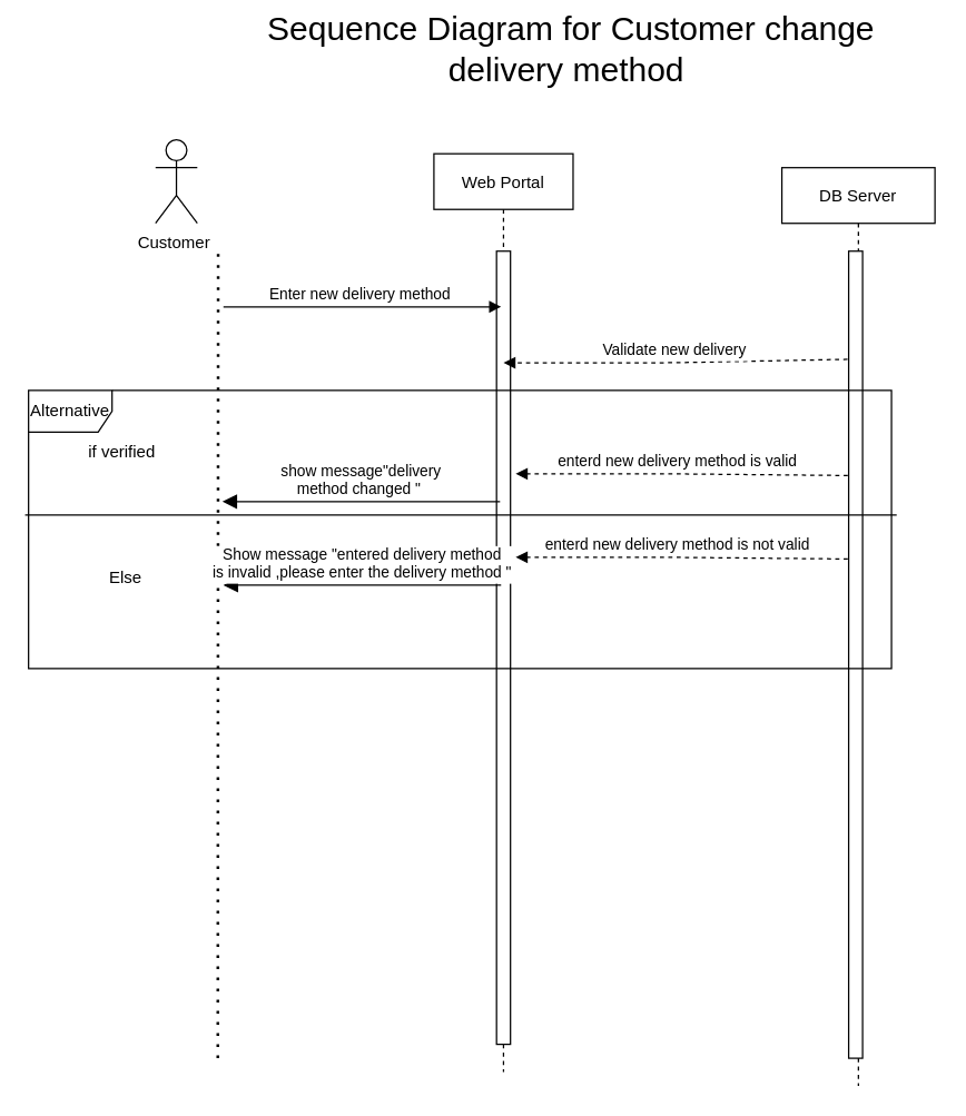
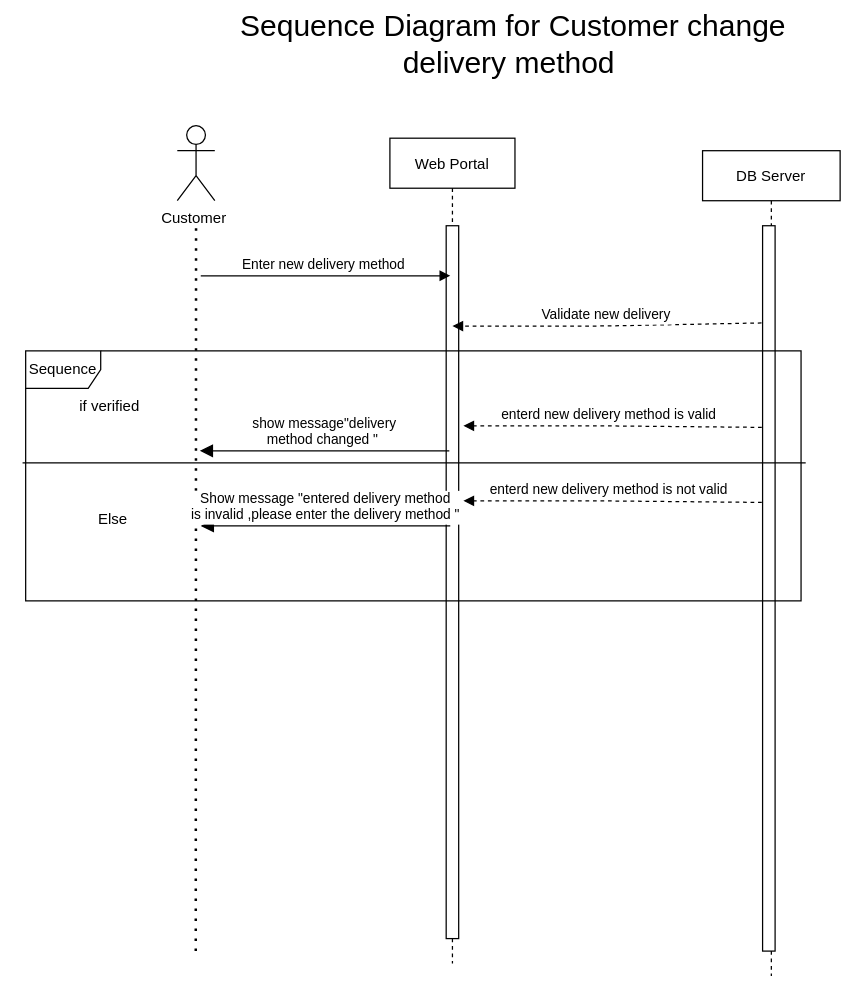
- <mxCell id="7" value="Customer&amp;nbsp;" style="shape=umlActor;verticalLabelPosition=bottom;verticalAlign=top;html=1;outlineConnect=0;" parent="1" vertex="1"><mxGeometry x="111.24" y="100" width="30" height="60" as="geometry" /></mxCell>
+ <mxCell id="7" value="Customer&amp;nbsp;" style="shape=umlActor;verticalLabelPosition=bottom;verticalAlign=top;html=1;outlineConnect=0;" parent="1" vertex="1"><mxGeometry x="141.24" y="100" width="30" height="60" as="geometry" /></mxCell>
- <mxCell id="15" value="Alternative" style="shape=umlFrame;whiteSpace=wrap;html=1;" vertex="1" parent="1"><mxGeometry x="20" y="280" width="620" height="200" as="geometry" /></mxCell>
+ <mxCell id="15" value="Sequence" style="shape=umlFrame;whiteSpace=wrap;html=1;" vertex="1" parent="1"><mxGeometry x="20" y="280" width="620" height="200" as="geometry" /></mxCell>
